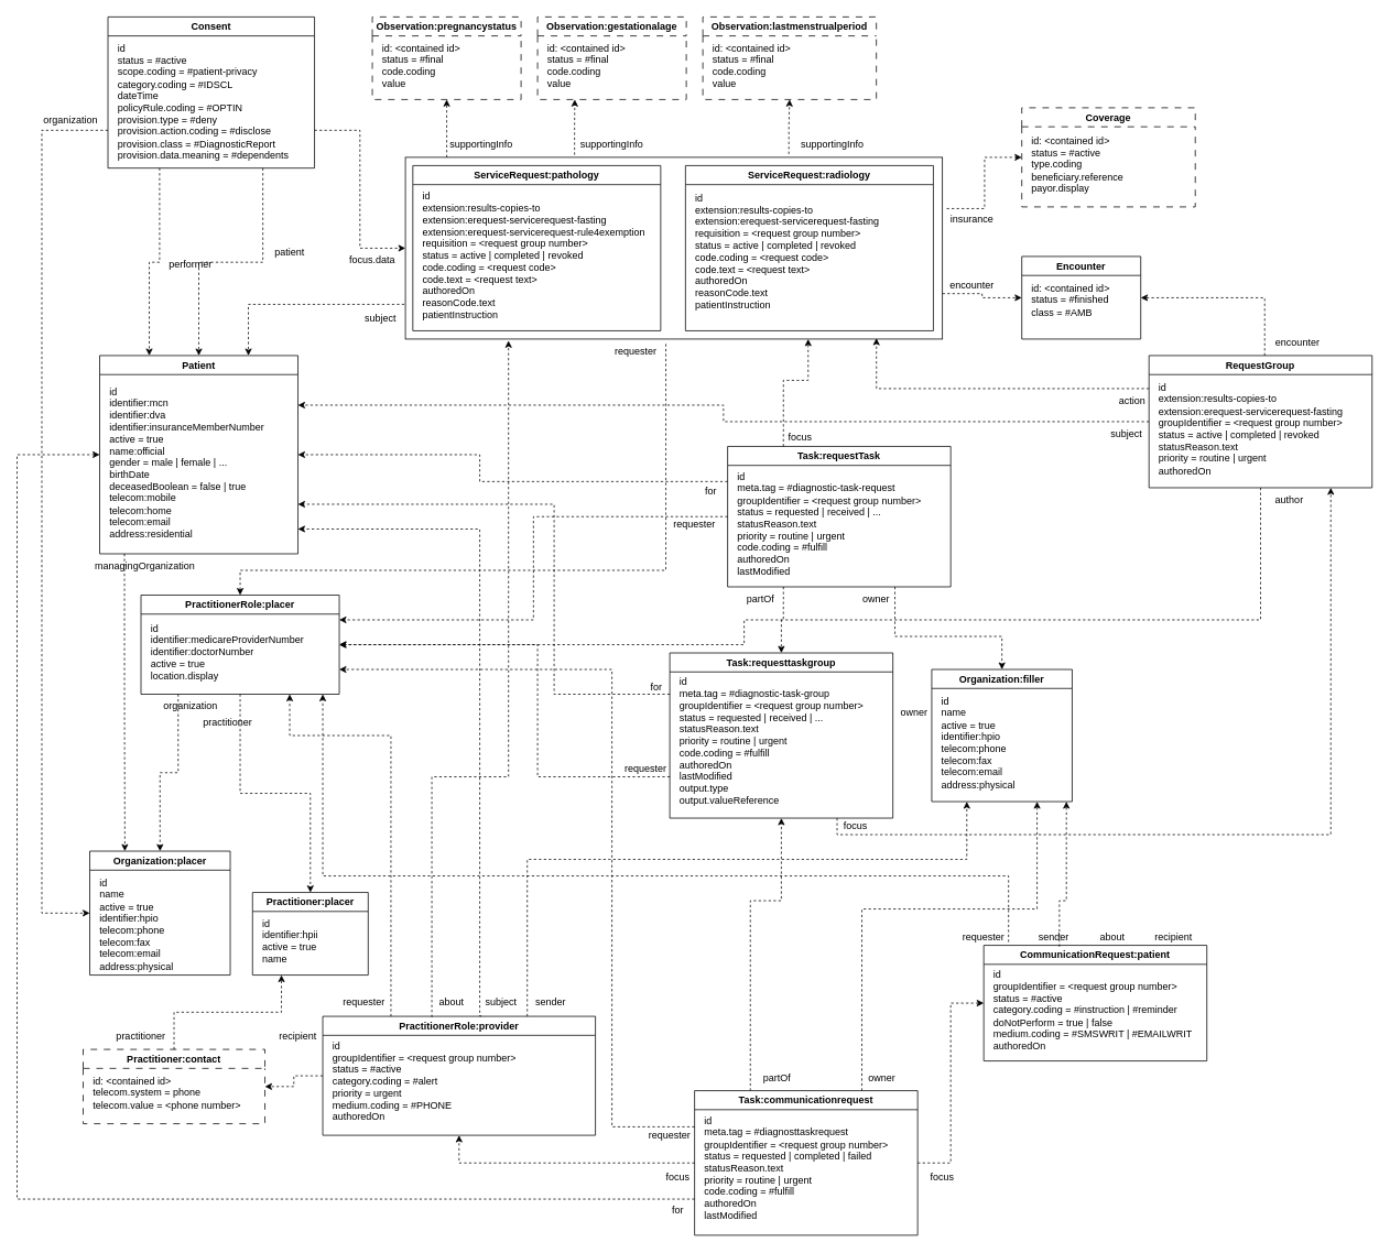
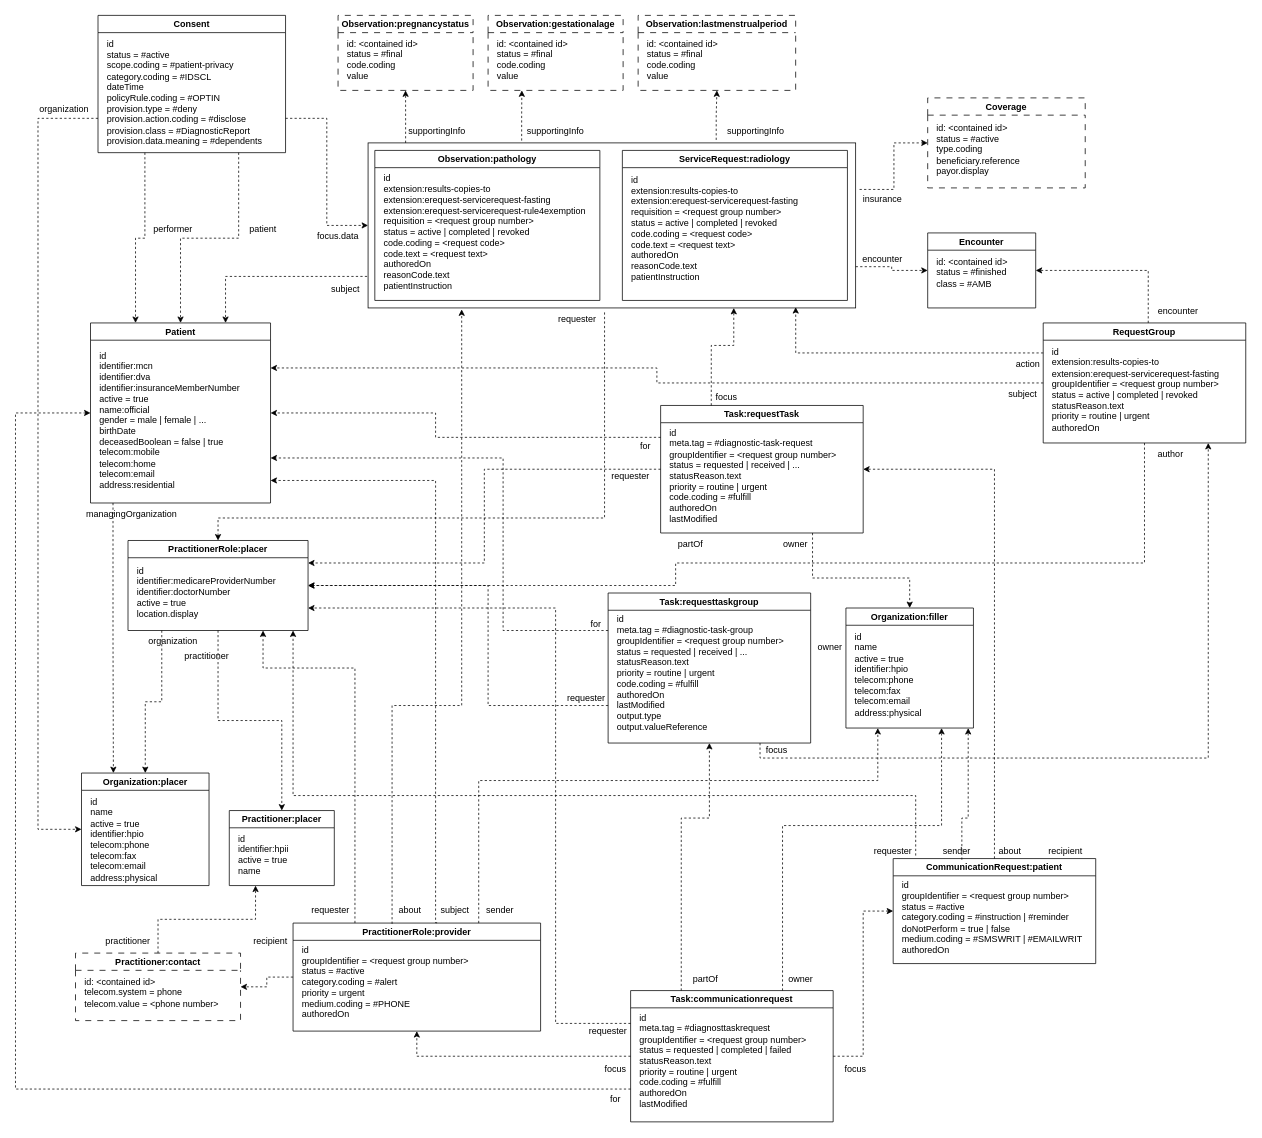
- <mxCell id="25" value="ServiceRequest:pathology" style="swimlane;whiteSpace=wrap;html=1;" parent="1" vertex="1"><mxGeometry x="499" y="200" width="300" height="200" as="geometry" /></mxCell>
+ <mxCell id="25" value="Observation:pathology" style="swimlane;whiteSpace=wrap;html=1;" parent="1" vertex="1"><mxGeometry x="499" y="200" width="300" height="200" as="geometry" /></mxCell>
- <mxCell id="10" value="performer" style="text;html=1;strokeColor=none;fillColor=none;align=center;verticalAlign=middle;whiteSpace=wrap;rounded=0;" parent="1" vertex="1"><mxGeometry x="200" y="305" width="60" height="30" as="geometry" /></mxCell>
+ <mxCell id="10" value="performer" style="text;html=1;strokeColor=none;fillColor=none;align=center;verticalAlign=middle;whiteSpace=wrap;rounded=0;" parent="1" vertex="1"><mxGeometry x="200" y="290" width="60" height="30" as="geometry" /></mxCell>
- <mxCell id="64" style="rounded=0;orthogonalLoop=1;jettySize=auto;html=1;dashed=1;edgeStyle=elbowEdgeStyle;exitX=0.25;exitY=1;exitDx=0;exitDy=0;entryX=0.5;entryY=0;entryDx=0;entryDy=0;elbow=vertical;" parent="1" source="53" target="62" edge="1"><mxGeometry relative="1" as="geometry"><mxPoint x="800" y="595" as="sourcePoint" /><mxPoint x="620" y="760" as="targetPoint" /></mxGeometry></mxCell>
+ <mxCell id="102" style="rounded=0;orthogonalLoop=1;jettySize=auto;html=1;dashed=1;edgeStyle=elbowEdgeStyle;exitX=0.5;exitY=0;exitDx=0;exitDy=0;elbow=vertical;entryX=1;entryY=0.5;entryDx=0;entryDy=0;" parent="1" source="70" target="53" edge="1"><mxGeometry relative="1" as="geometry"><mxPoint x="1403" y="1154" as="sourcePoint" /><mxPoint x="1190" y="640" as="targetPoint" /><Array as="points"><mxPoint x="1240" y="625" /></Array></mxGeometry></mxCell>
